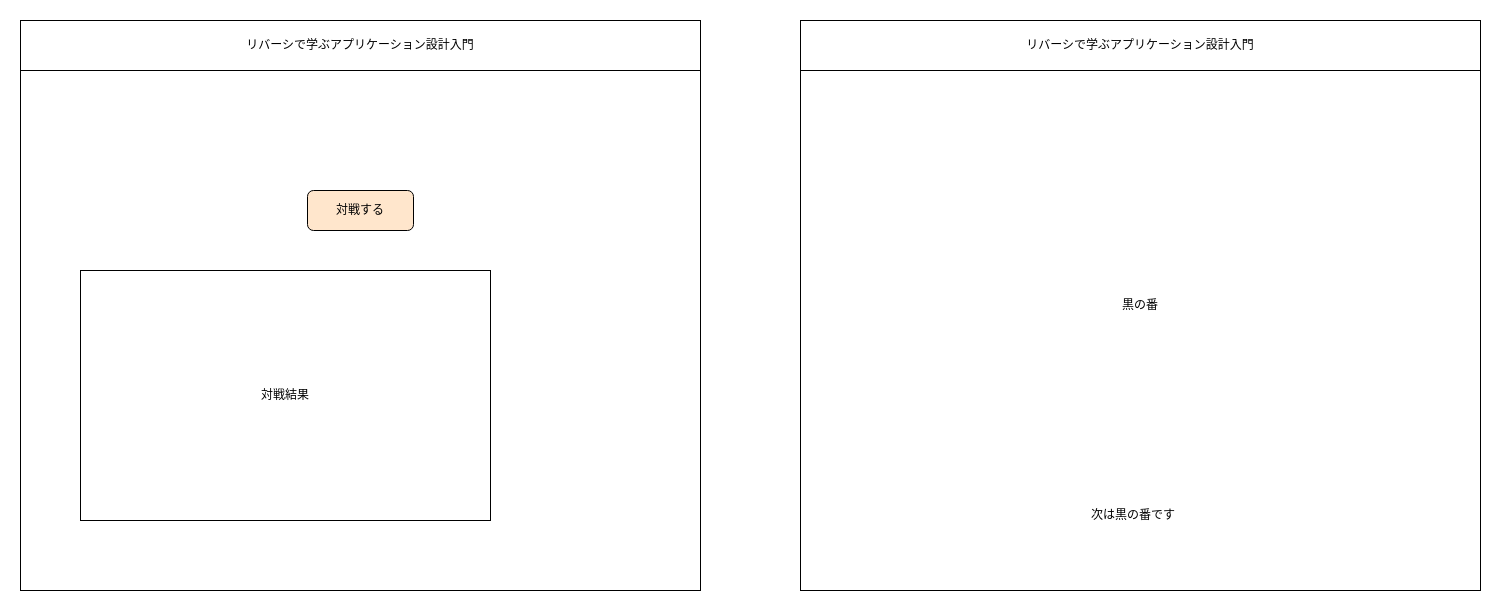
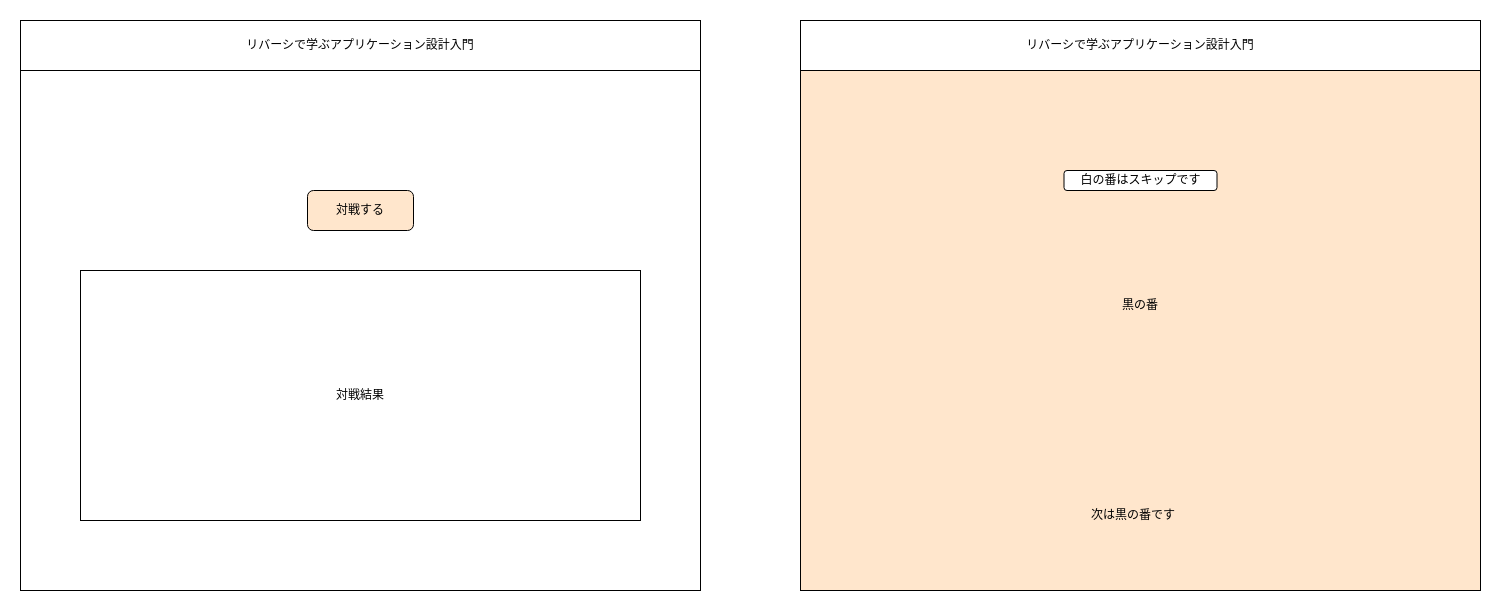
+ <mxCell id="8" value="白の番はスキップです" style="rounded=1;whiteSpace=wrap;html=1;" vertex="1" parent="1"><mxGeometry x="1063.5" y="170" width="153" height="20" as="geometry" /></mxCell>
- <mxCell id="6" value="黒の番" style="rounded=0;whiteSpace=wrap;html=1;" vertex="1" parent="1"><mxGeometry x="800" y="20" width="680" height="570" as="geometry" /></mxCell>
+ <mxCell id="6" value="黒の番" style="rounded=0;whiteSpace=wrap;html=1;fillColor=#ffe6cc;" vertex="1" parent="1"><mxGeometry x="800" y="20" width="680" height="570" as="geometry" /></mxCell>
- <mxCell id="5" value="対戦結果" style="rounded=0;whiteSpace=wrap;html=1;" vertex="1" parent="1"><mxGeometry x="80" y="270" width="410" height="250" as="geometry" /></mxCell>
+ <mxCell id="5" value="対戦結果" style="rounded=0;whiteSpace=wrap;html=1;" vertex="1" parent="1"><mxGeometry x="80" y="270" width="560" height="250" as="geometry" /></mxCell>
